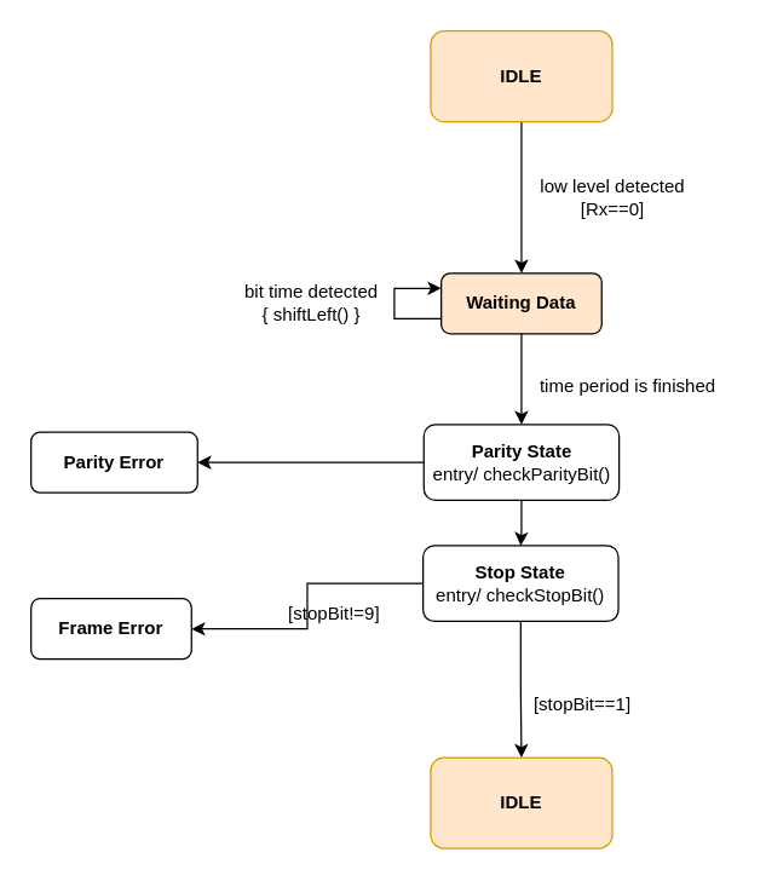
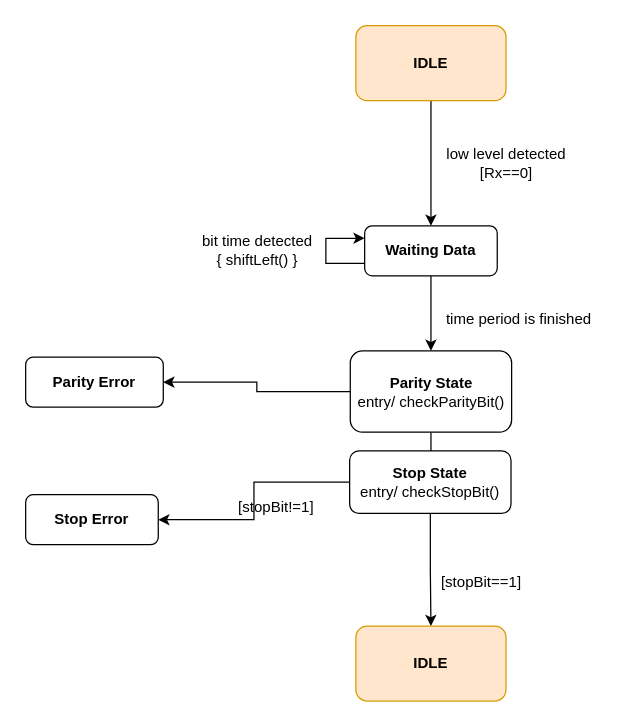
- <mxCell id="5" value="&lt;b&gt;Waiting Data&lt;/b&gt;" style="rounded=1;whiteSpace=wrap;html=1;fillColor=#ffe6cc;" vertex="1" parent="1"><mxGeometry x="291" y="180" width="106" height="40" as="geometry" /></mxCell>
+ <mxCell id="5" value="&lt;b&gt;Waiting Data&lt;/b&gt;" style="rounded=1;whiteSpace=wrap;html=1;" vertex="1" parent="1"><mxGeometry x="291" y="180" width="106" height="40" as="geometry" /></mxCell>
- <mxCell id="10" value="&lt;b&gt;Parity State&lt;br&gt;&lt;/b&gt;entry/ checkParityBit()" style="rounded=1;whiteSpace=wrap;html=1;" vertex="1" parent="1"><mxGeometry x="279.5" y="280" width="129" height="50" as="geometry" /></mxCell>
+ <mxCell id="10" value="&lt;b&gt;Parity State&lt;br&gt;&lt;/b&gt;entry/ checkParityBit()" style="rounded=1;whiteSpace=wrap;html=1;" vertex="1" parent="1"><mxGeometry x="279.5" y="280" width="129" height="65" as="geometry" /></mxCell>
- <mxCell id="18" value="[stopBit!=9]" style="text;html=1;align=center;verticalAlign=middle;resizable=0;points=[];autosize=1;strokeColor=none;fillColor=none;" vertex="1" parent="1"><mxGeometry x="180" y="390" width="80" height="30" as="geometry" /></mxCell>
+ <mxCell id="18" value="[stopBit!=1]" style="text;html=1;align=center;verticalAlign=middle;resizable=0;points=[];autosize=1;strokeColor=none;fillColor=none;" vertex="1" parent="1"><mxGeometry x="180" y="390" width="80" height="30" as="geometry" /></mxCell>
- <mxCell id="13" value="&lt;b&gt;Frame Error&lt;/b&gt;" style="rounded=1;whiteSpace=wrap;html=1;" vertex="1" parent="1"><mxGeometry x="20" y="395" width="106" height="40" as="geometry" /></mxCell>
+ <mxCell id="13" value="&lt;b&gt;Stop Error&lt;/b&gt;" style="rounded=1;whiteSpace=wrap;html=1;" vertex="1" parent="1"><mxGeometry x="20" y="395" width="106" height="40" as="geometry" /></mxCell>
